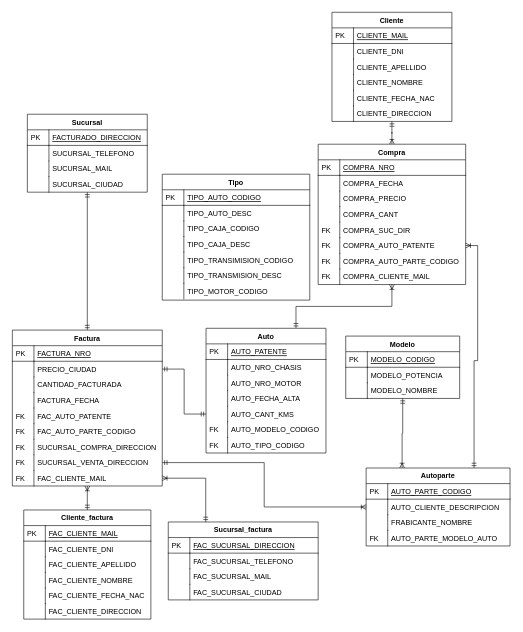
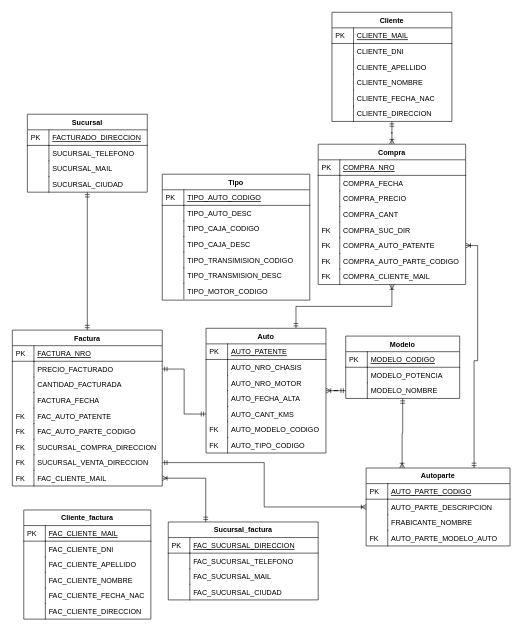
- <mxCell id="62" value="PRECIO_CIUDAD" style="shape=partialRectangle;top=0;left=0;right=0;bottom=0;align=left;verticalAlign=top;fillColor=none;spacingLeft=40;spacingRight=4;overflow=hidden;rotatable=0;points=[[0,0.5],[1,0.5]];portConstraint=eastwest;dropTarget=0;rounded=0;shadow=0;strokeWidth=1;" vertex="1" parent="59"><mxGeometry y="52" width="250" height="26" as="geometry" /></mxCell>
+ <mxCell id="62" value="PRECIO_FACTURADO" style="shape=partialRectangle;top=0;left=0;right=0;bottom=0;align=left;verticalAlign=top;fillColor=none;spacingLeft=40;spacingRight=4;overflow=hidden;rotatable=0;points=[[0,0.5],[1,0.5]];portConstraint=eastwest;dropTarget=0;rounded=0;shadow=0;strokeWidth=1;" vertex="1" parent="59"><mxGeometry y="52" width="250" height="26" as="geometry" /></mxCell>
+ <mxCell id="2" style="edgeStyle=orthogonalEdgeStyle;rounded=0;orthogonalLoop=1;jettySize=auto;html=1;entryX=0;entryY=0.5;entryDx=0;entryDy=0;endArrow=ERmandOne;endFill=0;startArrow=ERoneToMany;startFill=0;" edge="1" parent="1" source="123" target="121"><mxGeometry relative="1" as="geometry" /></mxCell>
- <mxCell id="58" style="edgeStyle=orthogonalEdgeStyle;rounded=0;orthogonalLoop=1;jettySize=auto;html=1;entryX=0.5;entryY=0;entryDx=0;entryDy=0;startArrow=ERoneToMany;startFill=0;endArrow=ERmandOne;endFill=0;" edge="1" parent="1" source="59" target="94"><mxGeometry relative="1" as="geometry" /></mxCell>
- <mxCell id="51" value="AUTO_CLIENTE_DESCRIPCION" style="shape=partialRectangle;top=0;left=0;right=0;bottom=0;align=left;verticalAlign=top;fillColor=none;spacingLeft=40;spacingRight=4;overflow=hidden;rotatable=0;points=[[0,0.5],[1,0.5]];portConstraint=eastwest;dropTarget=0;rounded=0;shadow=0;strokeWidth=1;" vertex="1" parent="48"><mxGeometry y="52" width="240" height="26" as="geometry" /></mxCell>
+ <mxCell id="51" value="AUTO_PARTE_DESCRIPCION" style="shape=partialRectangle;top=0;left=0;right=0;bottom=0;align=left;verticalAlign=top;fillColor=none;spacingLeft=40;spacingRight=4;overflow=hidden;rotatable=0;points=[[0,0.5],[1,0.5]];portConstraint=eastwest;dropTarget=0;rounded=0;shadow=0;strokeWidth=1;" vertex="1" parent="48"><mxGeometry y="52" width="240" height="26" as="geometry" /></mxCell>
